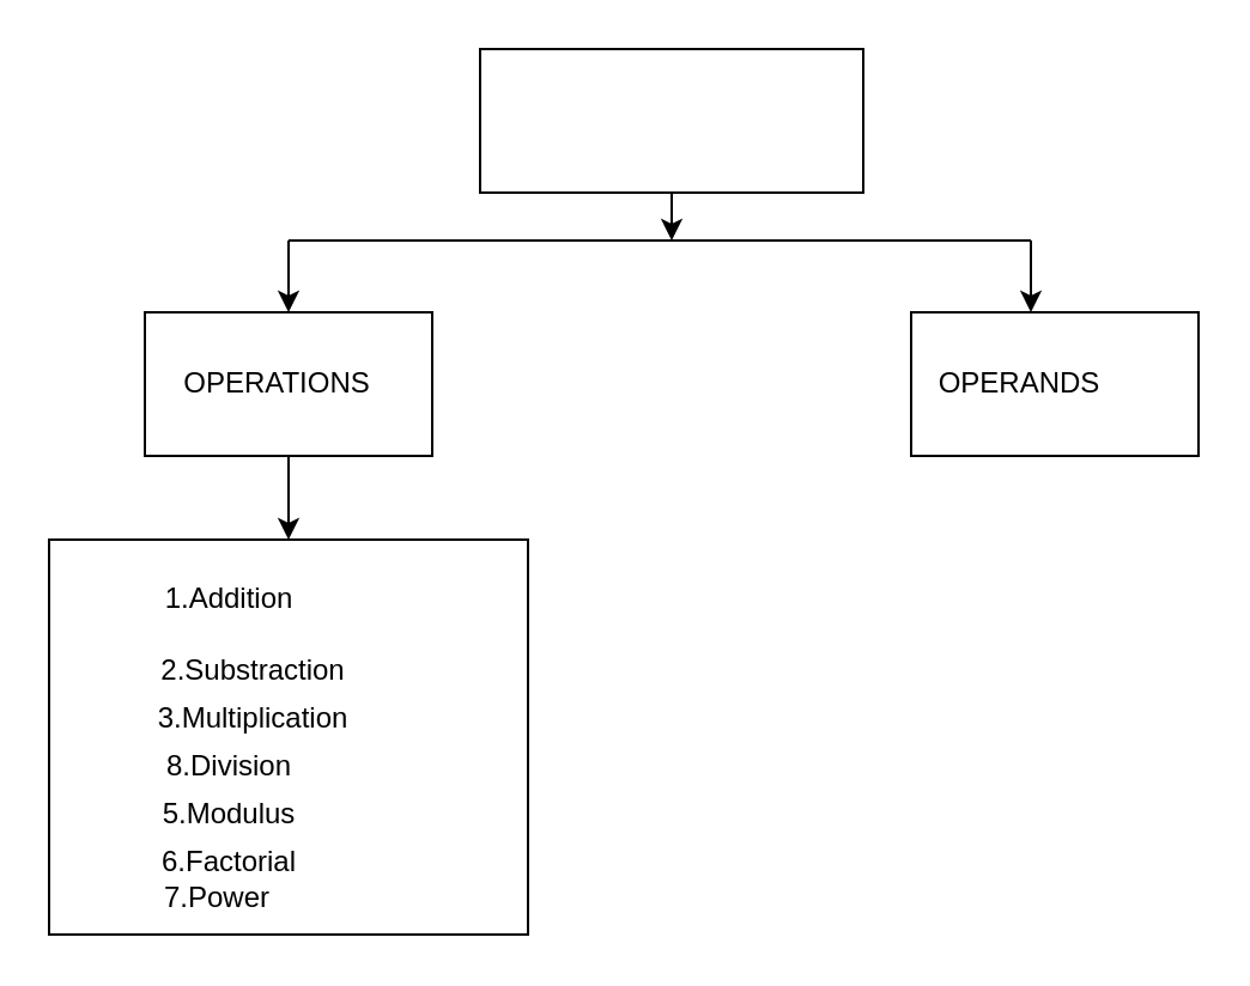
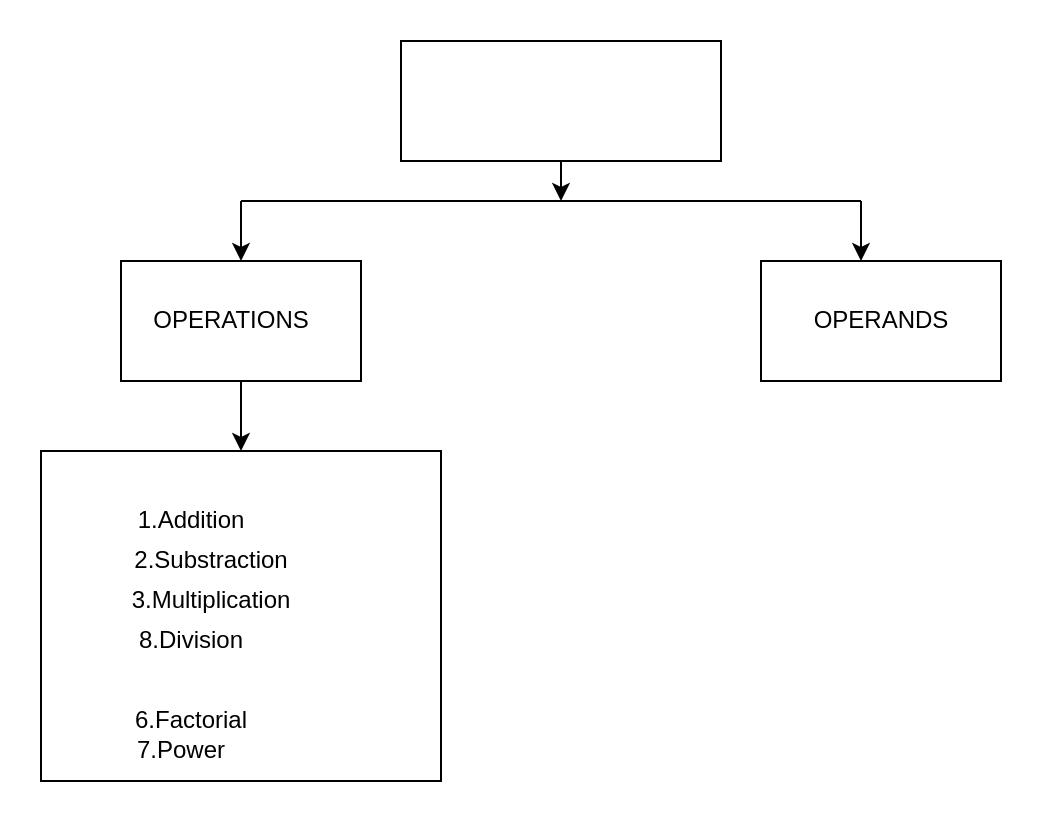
- <mxCell id="11" value="OPERANDS" style="text;html=1;resizable=0;autosize=1;align=center;verticalAlign=middle;points=[];fillColor=none;strokeColor=none;rounded=0;" vertex="1" parent="1"><mxGeometry x="385" y="150" width="80" height="20" as="geometry" /></mxCell>
+ <mxCell id="11" value="OPERANDS" style="text;html=1;resizable=0;autosize=1;align=center;verticalAlign=middle;points=[];fillColor=none;strokeColor=none;rounded=0;" vertex="1" parent="1"><mxGeometry x="400" y="150" width="80" height="20" as="geometry" /></mxCell>
- <mxCell id="13" value="1.Addition&lt;br&gt;" style="text;html=1;resizable=0;autosize=1;align=center;verticalAlign=middle;points=[];fillColor=none;strokeColor=none;rounded=0;" vertex="1" parent="1"><mxGeometry x="60" y="240" width="70" height="20" as="geometry" /></mxCell>
+ <mxCell id="13" value="1.Addition&lt;br&gt;" style="text;html=1;resizable=0;autosize=1;align=center;verticalAlign=middle;points=[];fillColor=none;strokeColor=none;rounded=0;" vertex="1" parent="1"><mxGeometry x="60" y="250" width="70" height="20" as="geometry" /></mxCell>
- <mxCell id="17" value="5.Modulus" style="text;html=1;resizable=0;autosize=1;align=center;verticalAlign=middle;points=[];fillColor=none;strokeColor=none;rounded=0;" vertex="1" parent="1"><mxGeometry x="60" y="330" width="70" height="20" as="geometry" /></mxCell>
